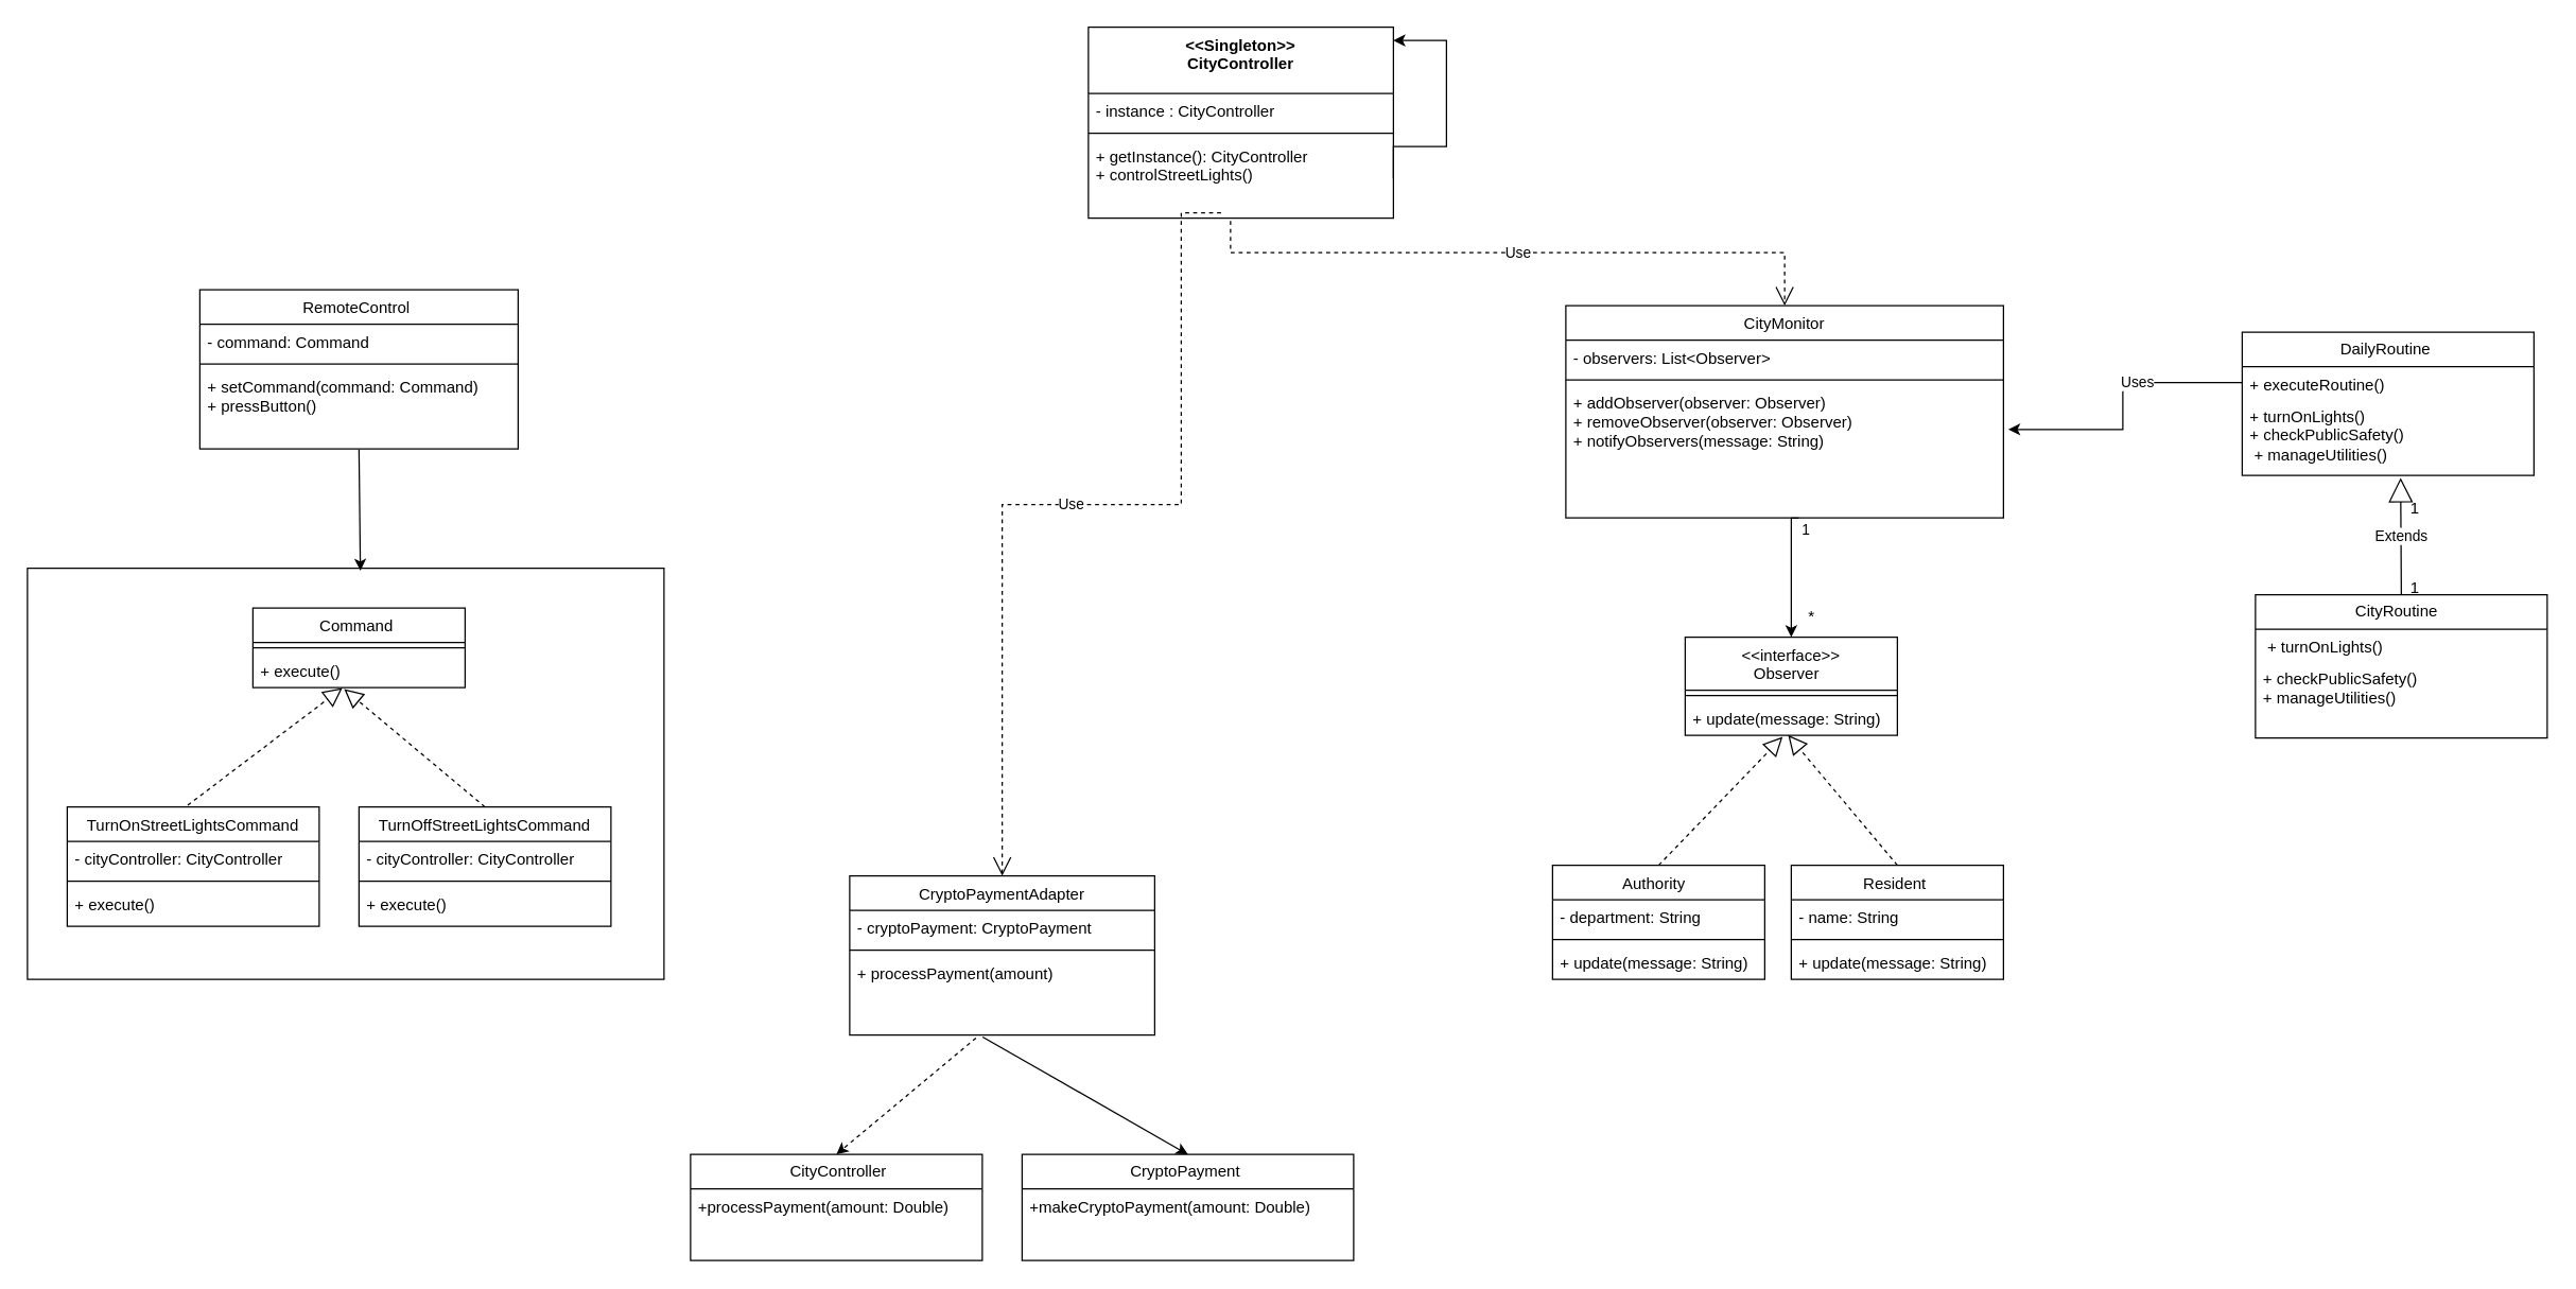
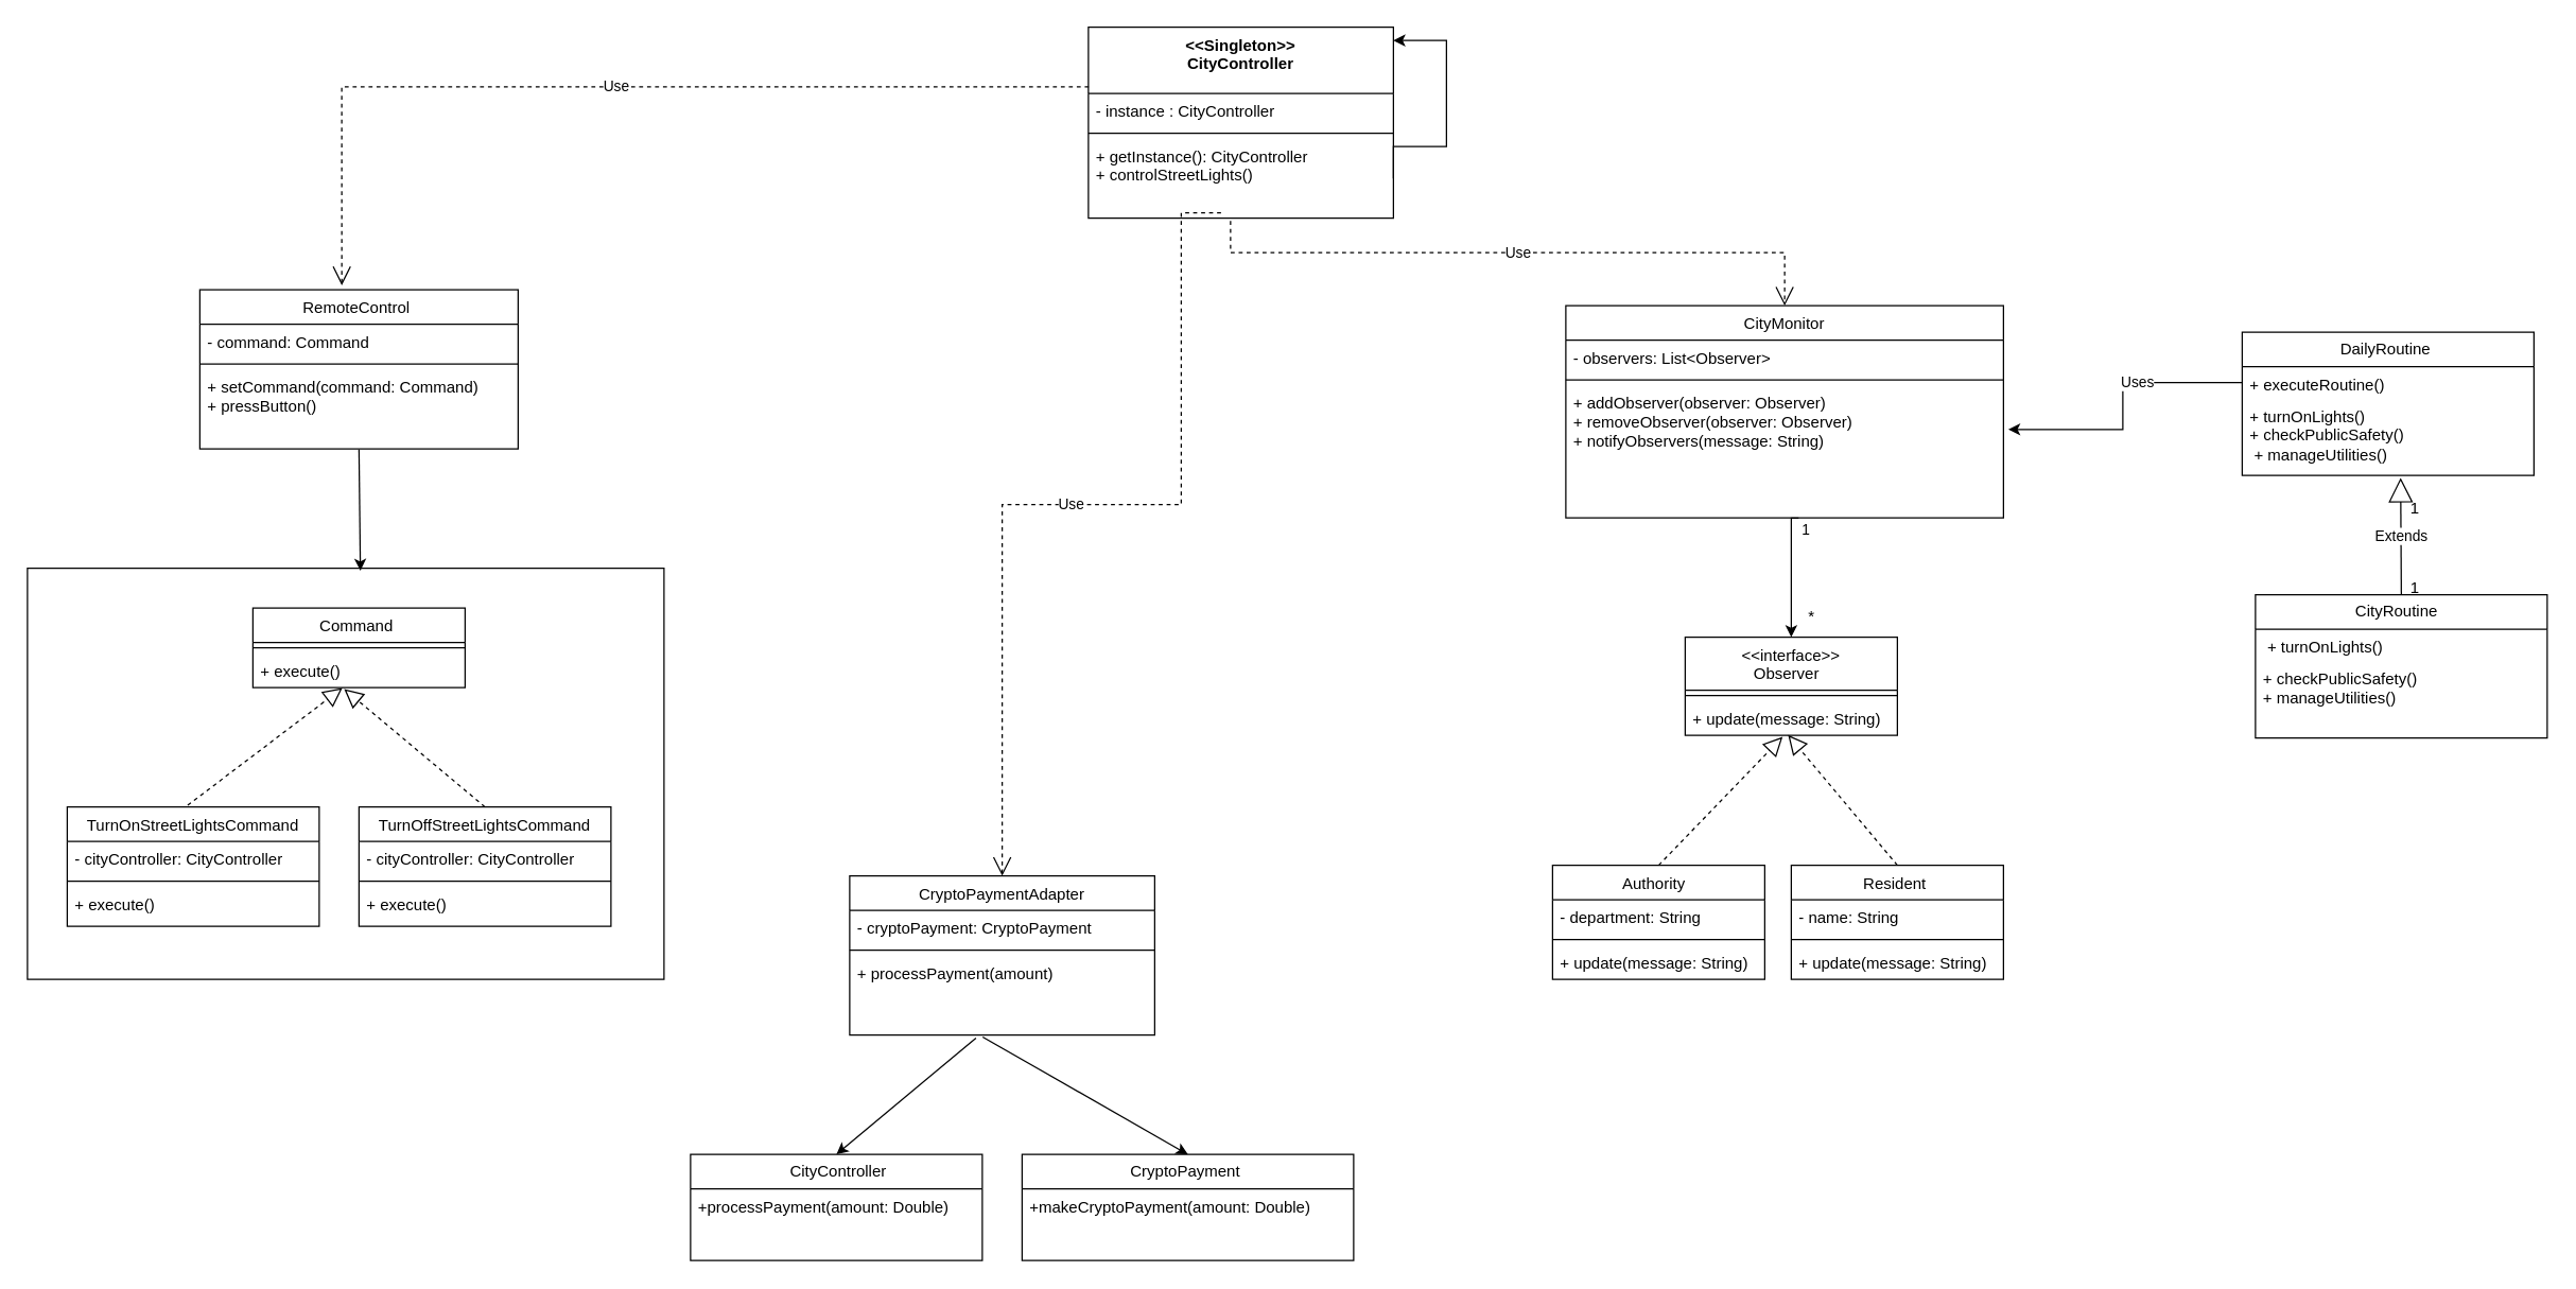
+ <mxCell id="63" value="Use" style="endArrow=open;endSize=12;dashed=1;html=1;rounded=0;exitX=0.001;exitY=-0.195;exitDx=0;exitDy=0;exitPerimeter=0;entryX=0.446;entryY=-0.028;entryDx=0;entryDy=0;entryPerimeter=0;edgeStyle=orthogonalEdgeStyle;" edge="1" parent="1" source="3" target="25"><mxGeometry width="160" relative="1" as="geometry"><mxPoint x="577.7" y="85.504" as="sourcePoint" /><mxPoint x="1060" y="298" as="targetPoint" /></mxGeometry></mxCell>
- <mxCell id="56" value="" style="endArrow=classic;html=1;rounded=0;exitX=0.414;exitY=1.037;exitDx=0;exitDy=0;exitPerimeter=0;entryX=0.5;entryY=0;entryDx=0;entryDy=0;dashed=1;" edge="1" parent="1" source="50" target="7"><mxGeometry width="50" height="50" relative="1" as="geometry"><mxPoint x="1520" y="1020" as="sourcePoint" /><mxPoint x="1570" y="970" as="targetPoint" /></mxGeometry></mxCell>
+ <mxCell id="56" value="" style="endArrow=classic;html=1;rounded=0;exitX=0.414;exitY=1.037;exitDx=0;exitDy=0;exitPerimeter=0;entryX=0.5;entryY=0;entryDx=0;entryDy=0;" edge="1" parent="1" source="50" target="7"><mxGeometry width="50" height="50" relative="1" as="geometry"><mxPoint x="1520" y="1020" as="sourcePoint" /><mxPoint x="1570" y="970" as="targetPoint" /></mxGeometry></mxCell>
